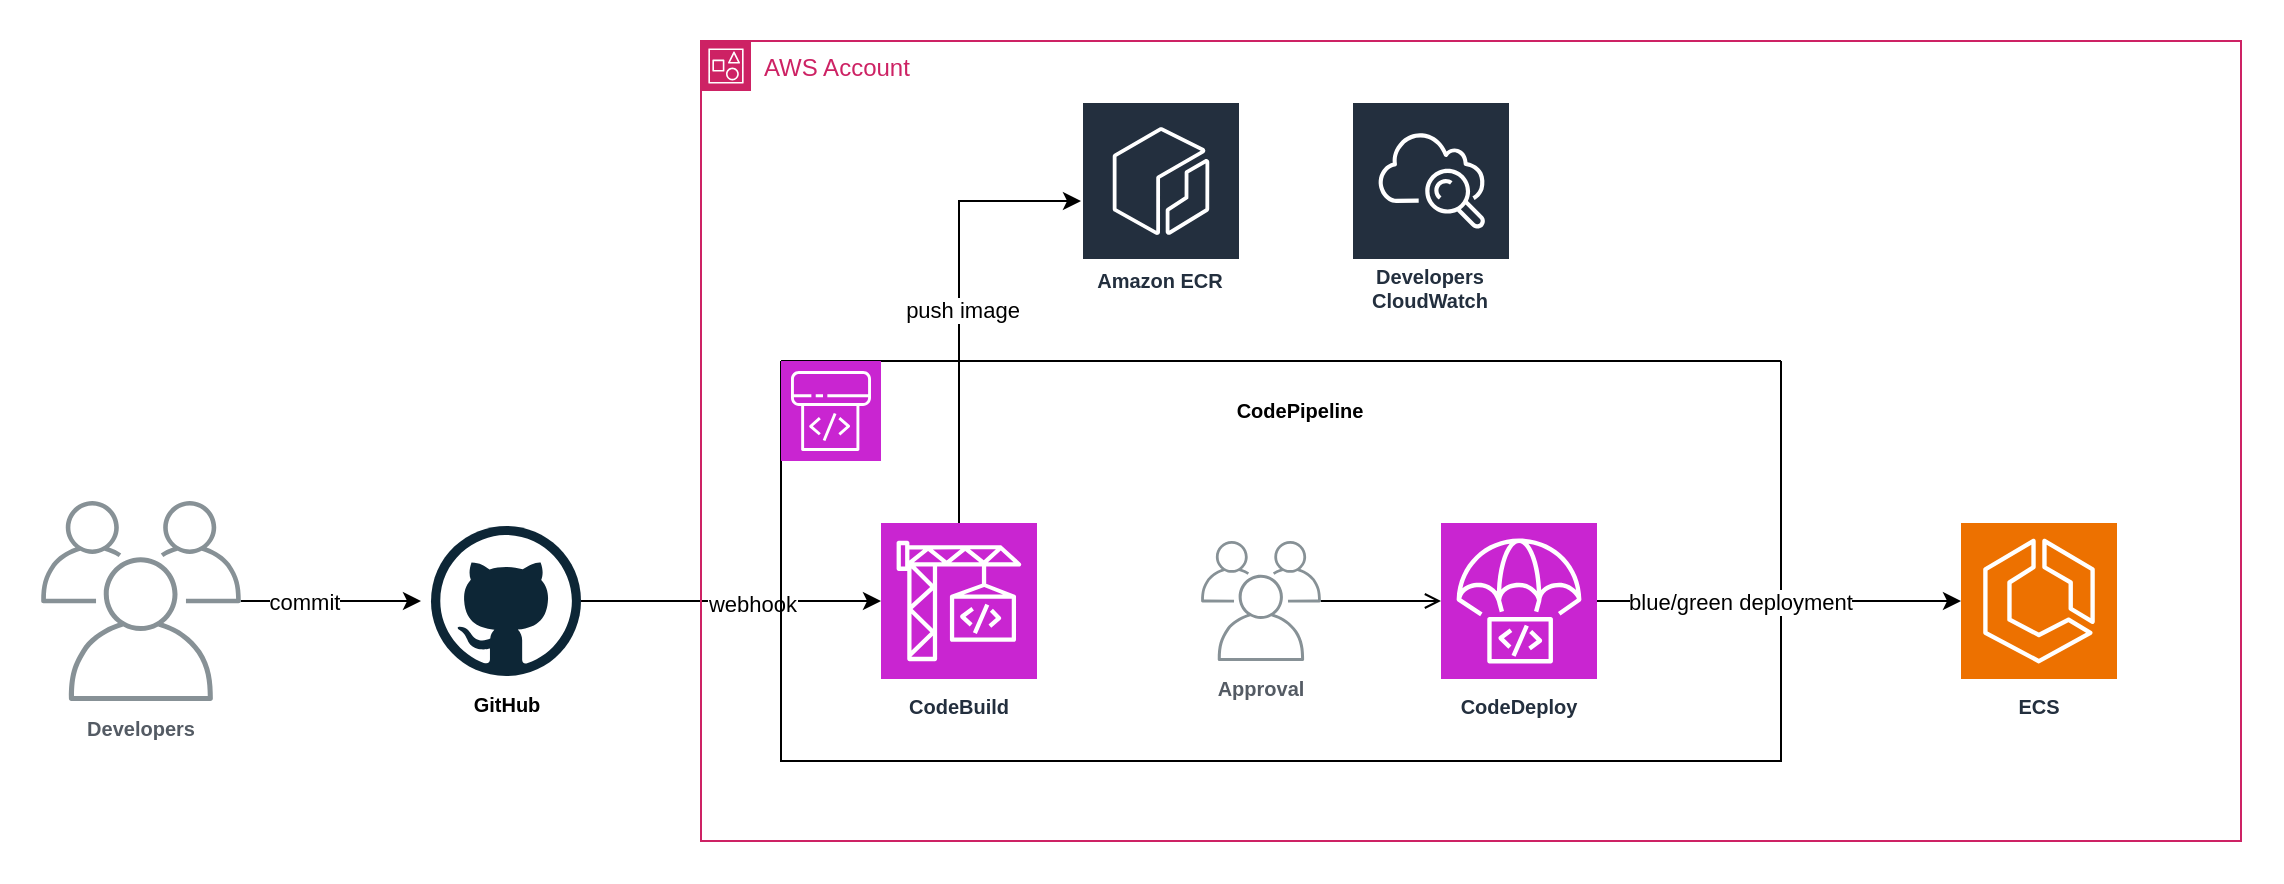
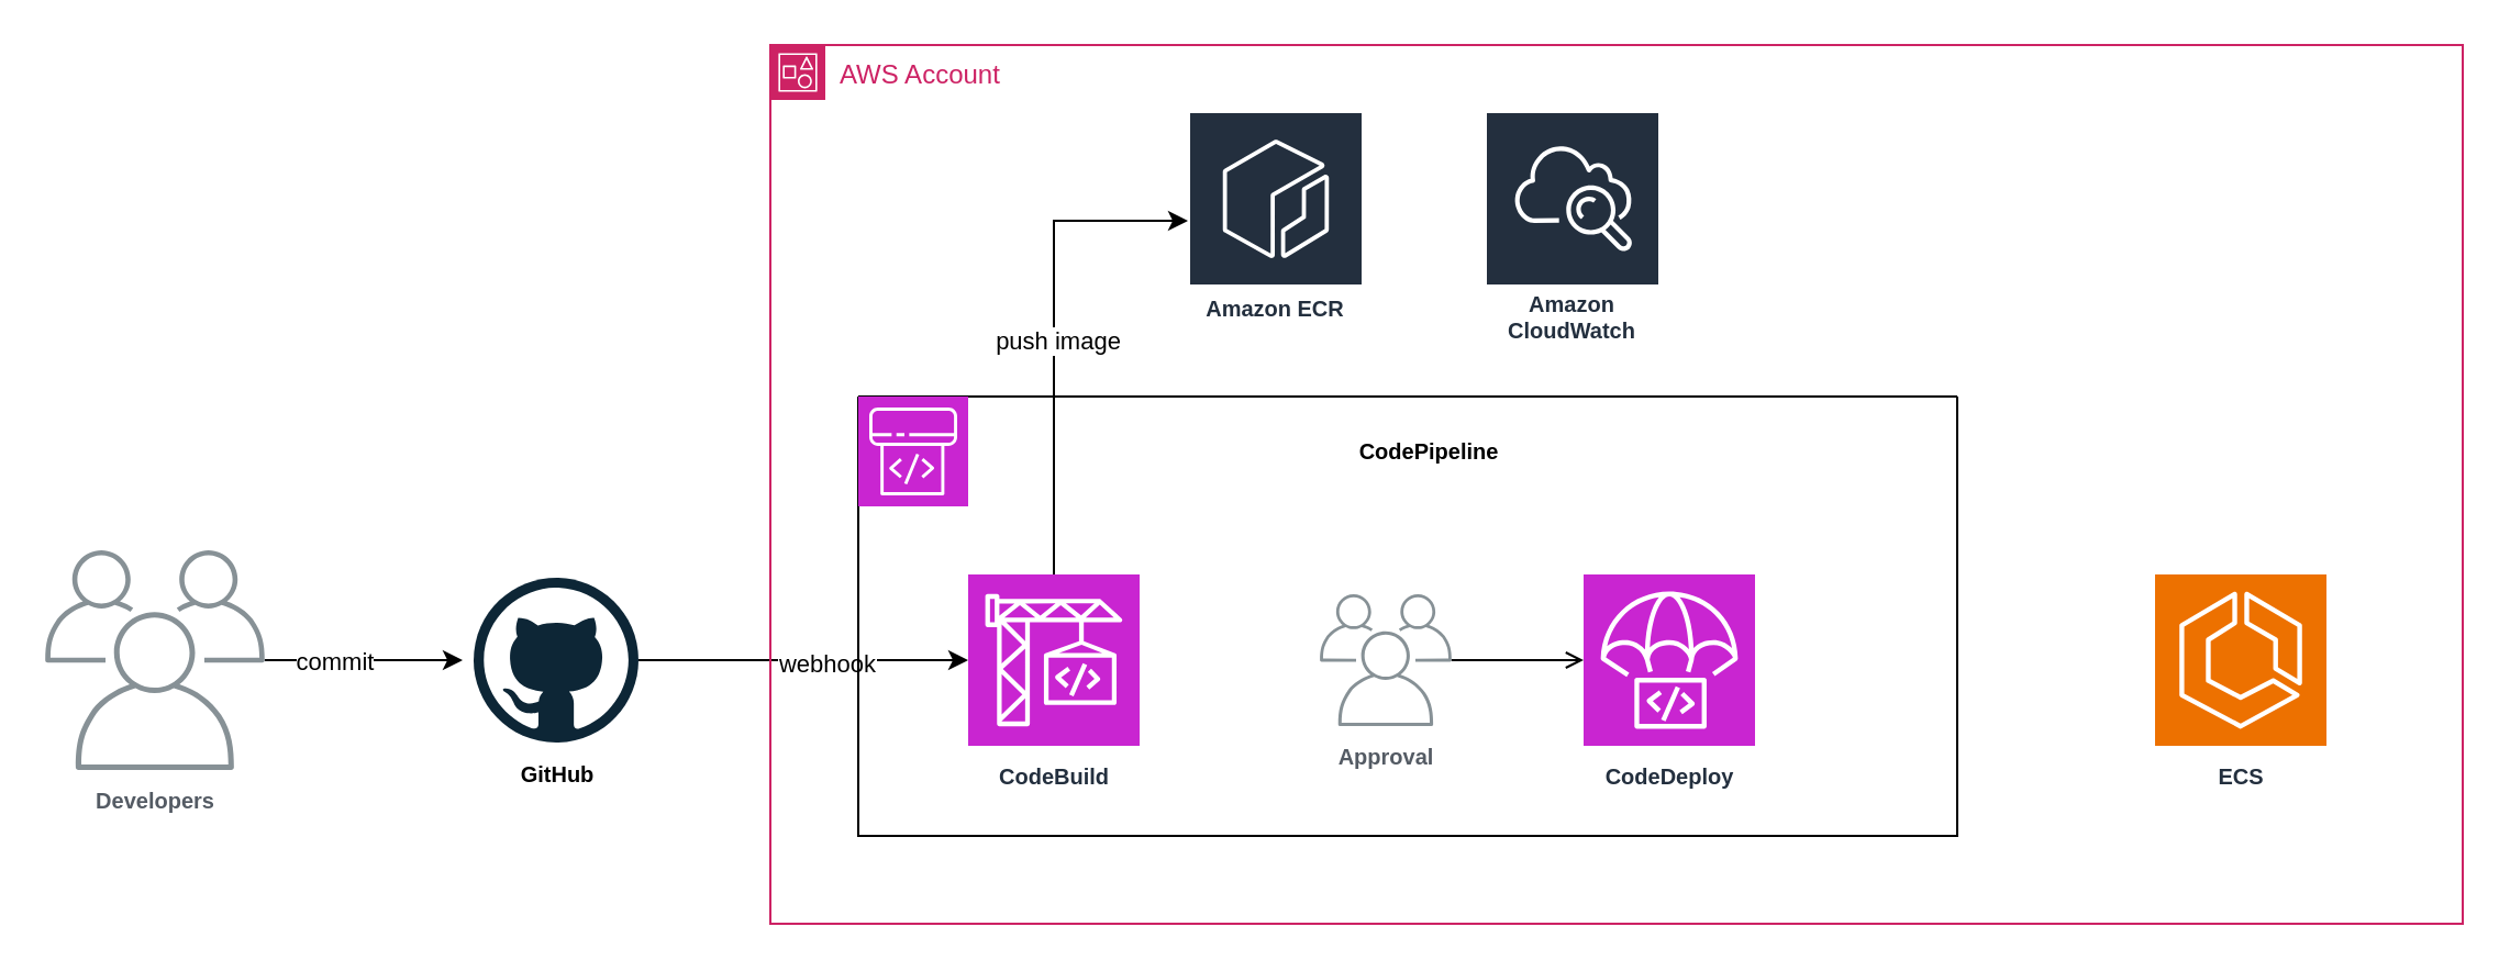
- <mxCell id="14" value="Developers CloudWatch" style="sketch=0;outlineConnect=0;fontColor=#232F3E;gradientColor=none;strokeColor=#ffffff;fillColor=#232F3E;dashed=0;verticalLabelPosition=middle;verticalAlign=bottom;align=center;html=1;whiteSpace=wrap;fontSize=10;fontStyle=1;spacing=3;shape=mxgraph.aws4.productIcon;prIcon=mxgraph.aws4.cloudwatch;" vertex="1" parent="5"><mxGeometry x="325" y="30" width="80" height="110" as="geometry" /></mxCell>
+ <mxCell id="14" value="Amazon CloudWatch" style="sketch=0;outlineConnect=0;fontColor=#232F3E;gradientColor=none;strokeColor=#ffffff;fillColor=#232F3E;dashed=0;verticalLabelPosition=middle;verticalAlign=bottom;align=center;html=1;whiteSpace=wrap;fontSize=10;fontStyle=1;spacing=3;shape=mxgraph.aws4.productIcon;prIcon=mxgraph.aws4.cloudwatch;" vertex="1" parent="5"><mxGeometry x="325" y="30" width="80" height="110" as="geometry" /></mxCell>
- <mxCell id="16" style="edgeStyle=orthogonalEdgeStyle;rounded=0;orthogonalLoop=1;jettySize=auto;html=1;" edge="1" parent="5" source="9" target="13"><mxGeometry relative="1" as="geometry" /></mxCell>
- <mxCell id="17" value="blue/green deployment" style="edgeLabel;html=1;align=center;verticalAlign=middle;resizable=0;points=[];" vertex="1" connectable="0" parent="16"><mxGeometry x="-0.218" relative="1" as="geometry"><mxPoint as="offset" /></mxGeometry></mxCell>
